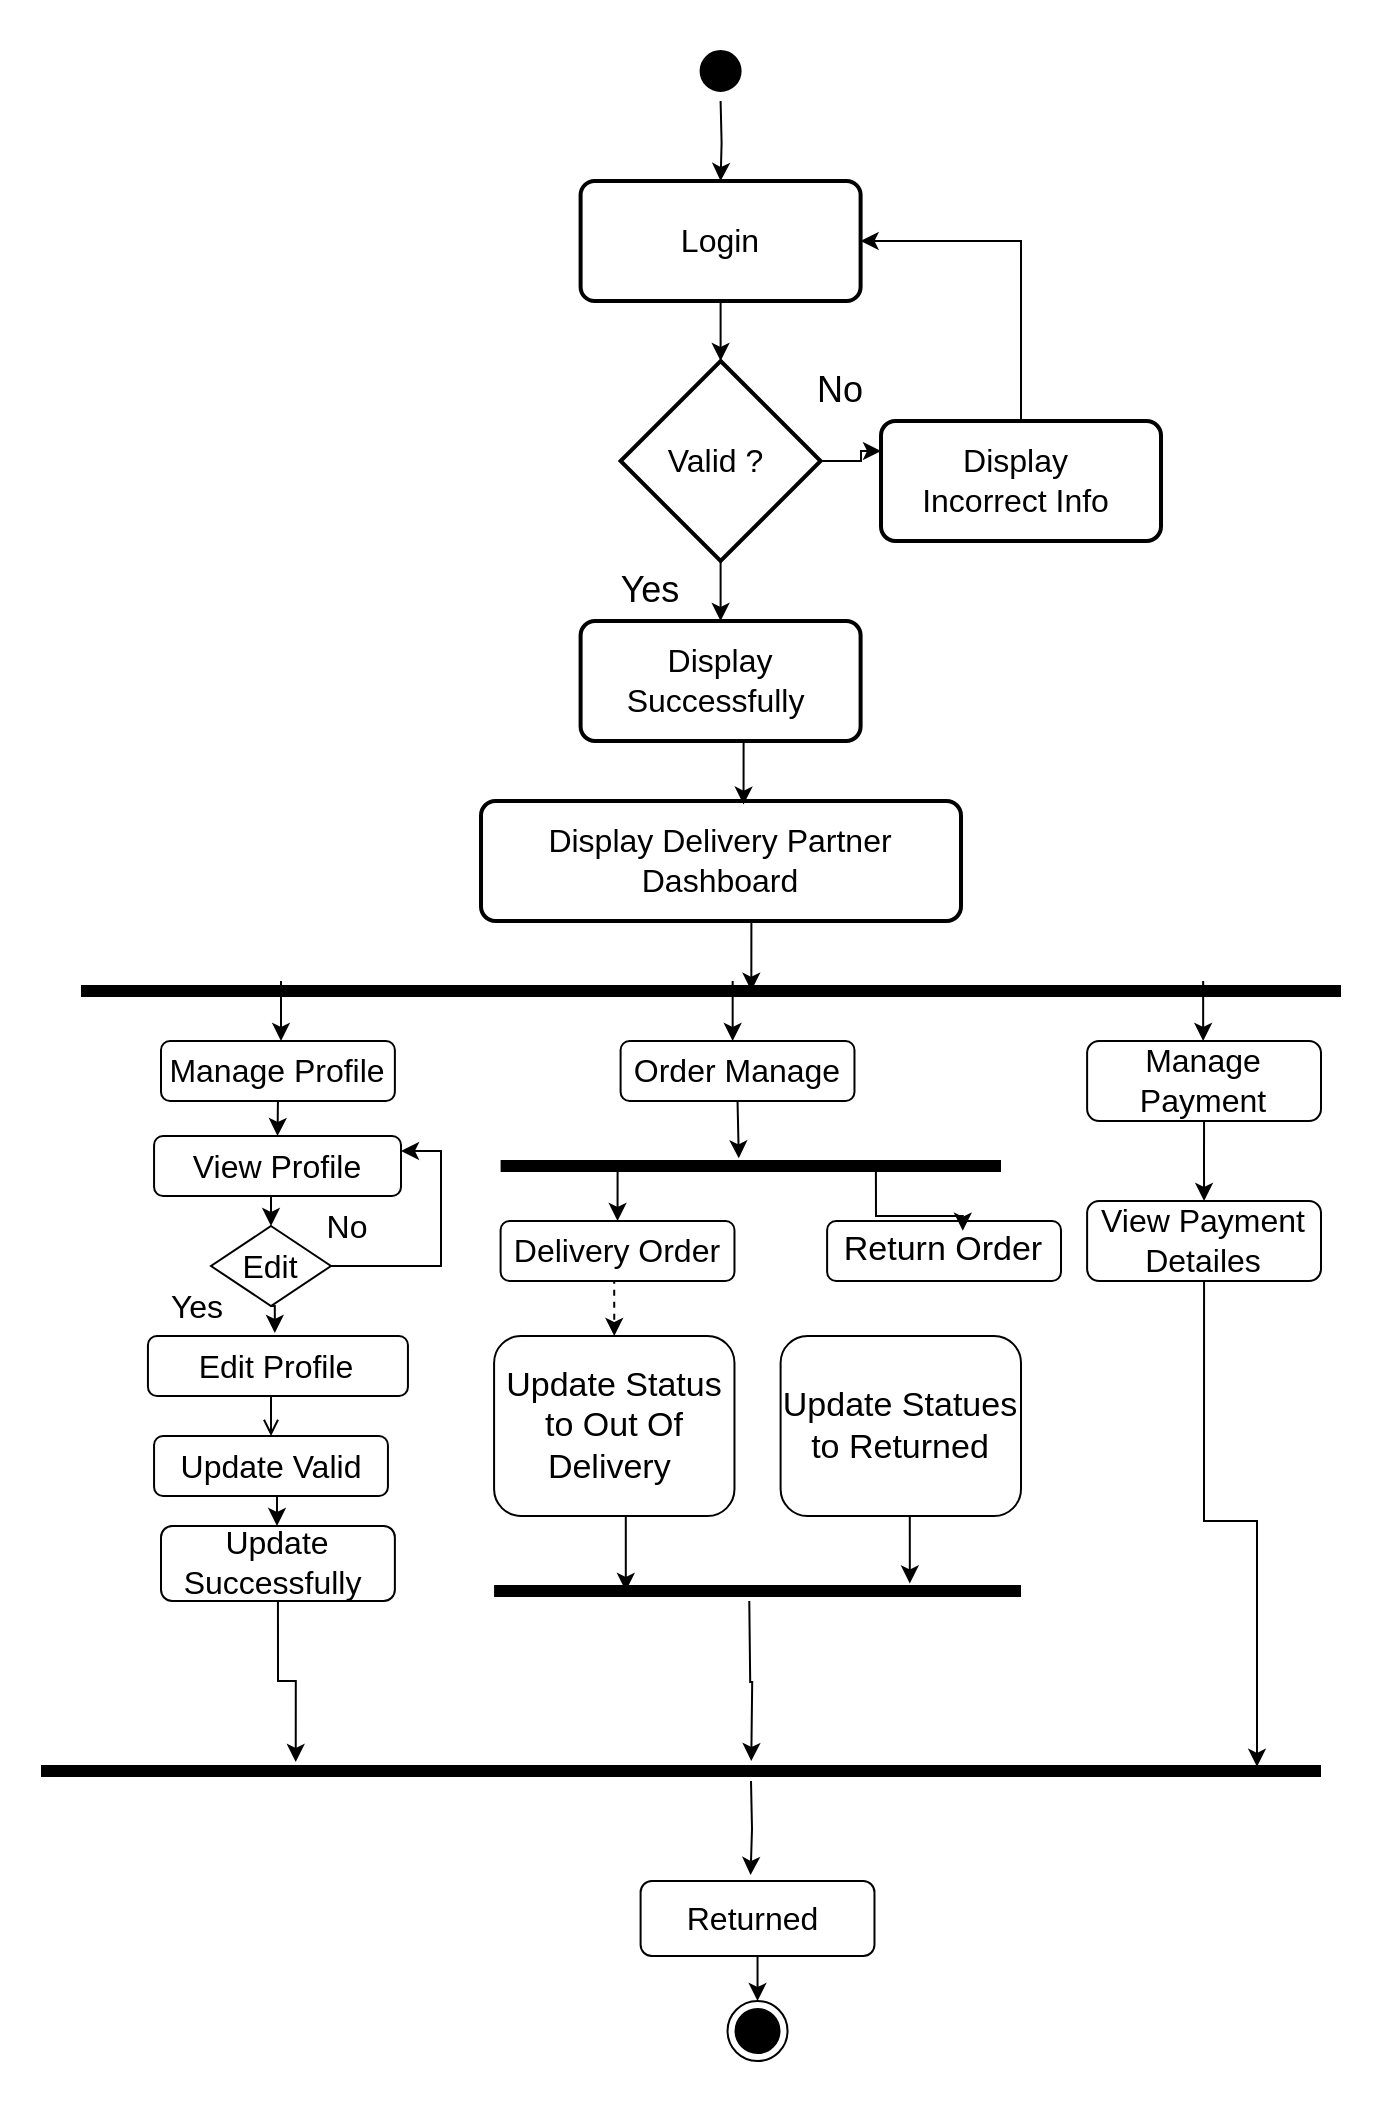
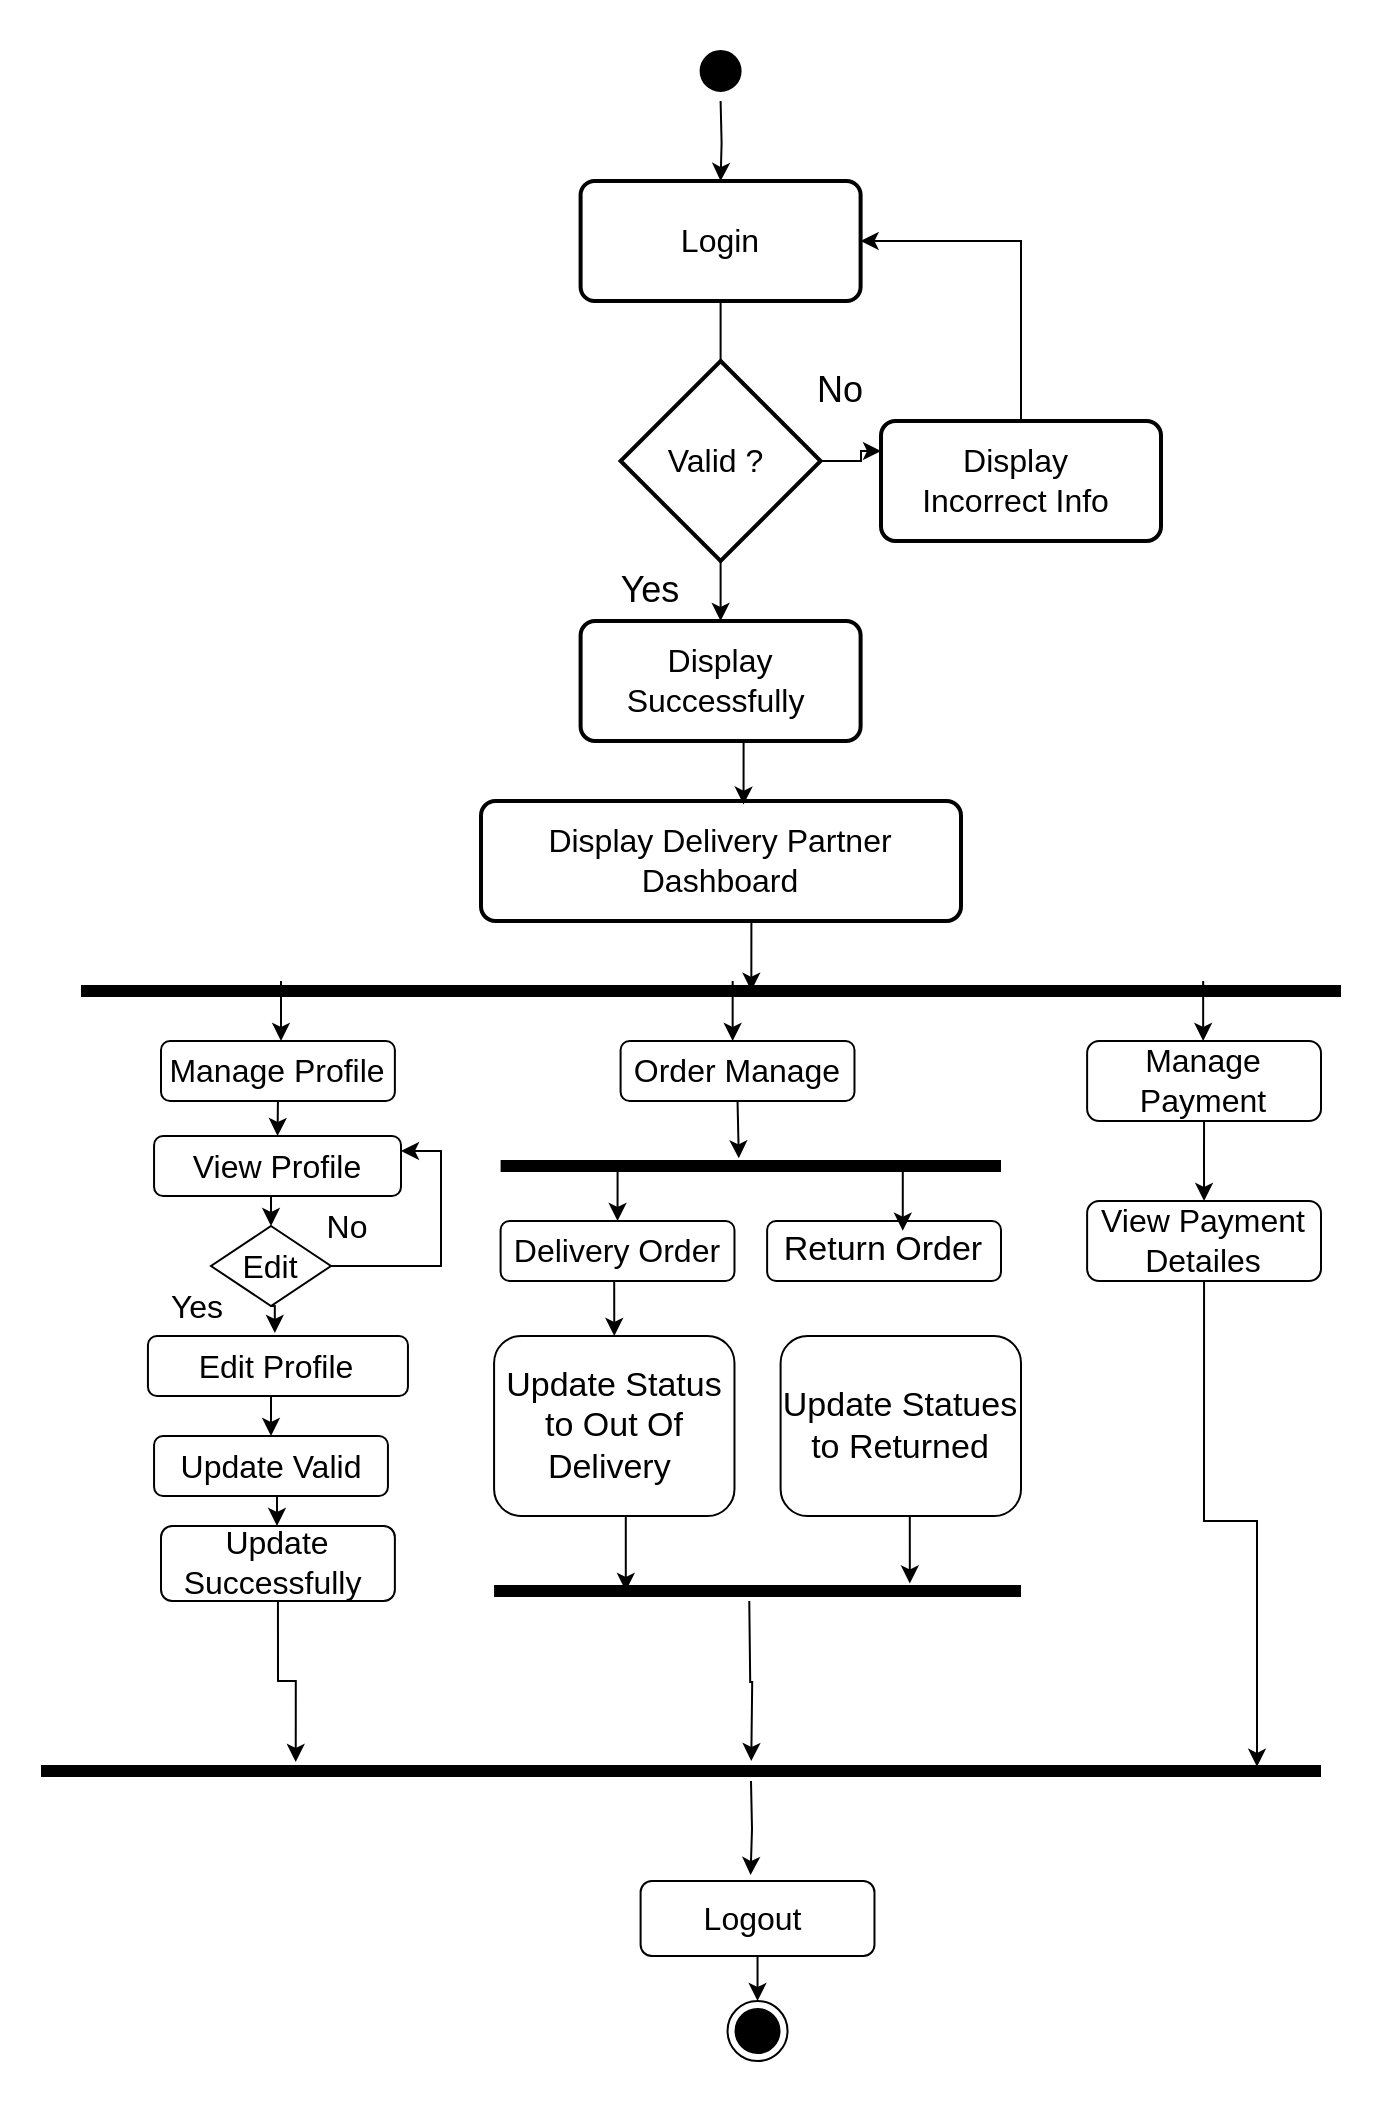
- <mxCell id="3" style="edgeStyle=orthogonalEdgeStyle;rounded=0;orthogonalLoop=1;jettySize=auto;html=1;exitX=0.5;exitY=1;exitDx=0;exitDy=0;" edge="1" parent="1" source="4" target="7"><mxGeometry relative="1" as="geometry" /></mxCell>
+ <mxCell id="3" style="edgeStyle=orthogonalEdgeStyle;rounded=0;orthogonalLoop=1;jettySize=auto;html=1;exitX=0.5;exitY=1;exitDx=0;exitDy=0;endArrow=none;" edge="1" parent="1" source="4" target="7"><mxGeometry relative="1" as="geometry" /></mxCell>
- <mxCell id="39" value="&lt;span style=&quot;font-size: 17px;&quot;&gt;Return Order&lt;/span&gt;" style="rounded=1;whiteSpace=wrap;html=1;fontSize=16;" vertex="1" parent="1"><mxGeometry x="413.06" y="610" width="116.94" height="30" as="geometry" /></mxCell>
+ <mxCell id="39" value="&lt;span style=&quot;font-size: 17px;&quot;&gt;Return Order&lt;/span&gt;" style="rounded=1;whiteSpace=wrap;html=1;fontSize=16;" vertex="1" parent="1"><mxGeometry x="383.06" y="610" width="116.94" height="30" as="geometry" /></mxCell>
- <mxCell id="37" style="edgeStyle=orthogonalEdgeStyle;rounded=0;orthogonalLoop=1;jettySize=auto;html=1;exitX=0.5;exitY=1;exitDx=0;exitDy=0;entryX=0.5;entryY=0;entryDx=0;entryDy=0;dashed=1;" edge="1" parent="1" source="38" target="41"><mxGeometry relative="1" as="geometry" /></mxCell>
+ <mxCell id="37" style="edgeStyle=orthogonalEdgeStyle;rounded=0;orthogonalLoop=1;jettySize=auto;html=1;exitX=0.5;exitY=1;exitDx=0;exitDy=0;entryX=0.5;entryY=0;entryDx=0;entryDy=0;" edge="1" parent="1" source="38" target="41"><mxGeometry relative="1" as="geometry" /></mxCell>
- <mxCell id="23" style="edgeStyle=orthogonalEdgeStyle;rounded=0;orthogonalLoop=1;jettySize=auto;html=1;exitX=0.5;exitY=1;exitDx=0;exitDy=0;entryX=0.5;entryY=0;entryDx=0;entryDy=0;fontSize=16;endArrow=open;" edge="1" parent="1" source="24" target="25"><mxGeometry relative="1" as="geometry" /></mxCell>
+ <mxCell id="23" style="edgeStyle=orthogonalEdgeStyle;rounded=0;orthogonalLoop=1;jettySize=auto;html=1;exitX=0.5;exitY=1;exitDx=0;exitDy=0;entryX=0.5;entryY=0;entryDx=0;entryDy=0;fontSize=16;" edge="1" parent="1" source="24" target="25"><mxGeometry relative="1" as="geometry" /></mxCell>
- <mxCell id="57" value="Returned&amp;nbsp;" style="rounded=1;whiteSpace=wrap;html=1;fontSize=16;" vertex="1" parent="1"><mxGeometry x="319.8" y="940" width="116.94" height="37.5" as="geometry" /></mxCell>
+ <mxCell id="57" value="Logout&amp;nbsp;" style="rounded=1;whiteSpace=wrap;html=1;fontSize=16;" vertex="1" parent="1"><mxGeometry x="319.8" y="940" width="116.94" height="37.5" as="geometry" /></mxCell>
